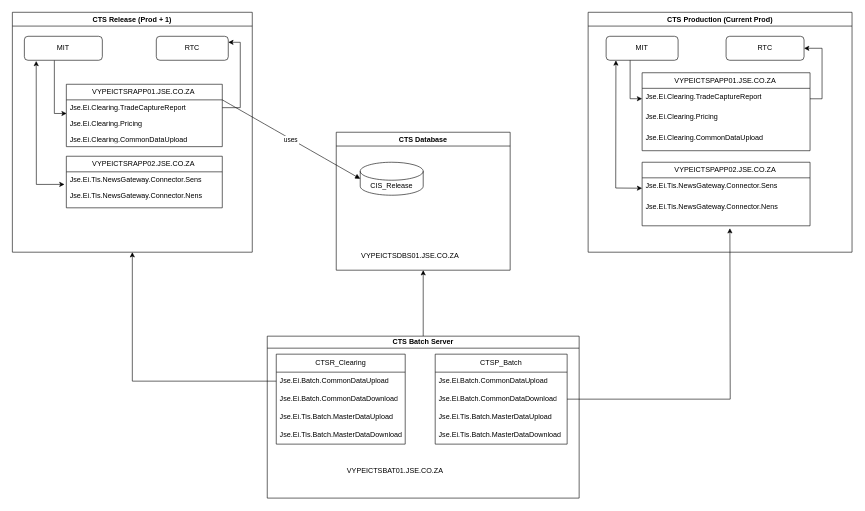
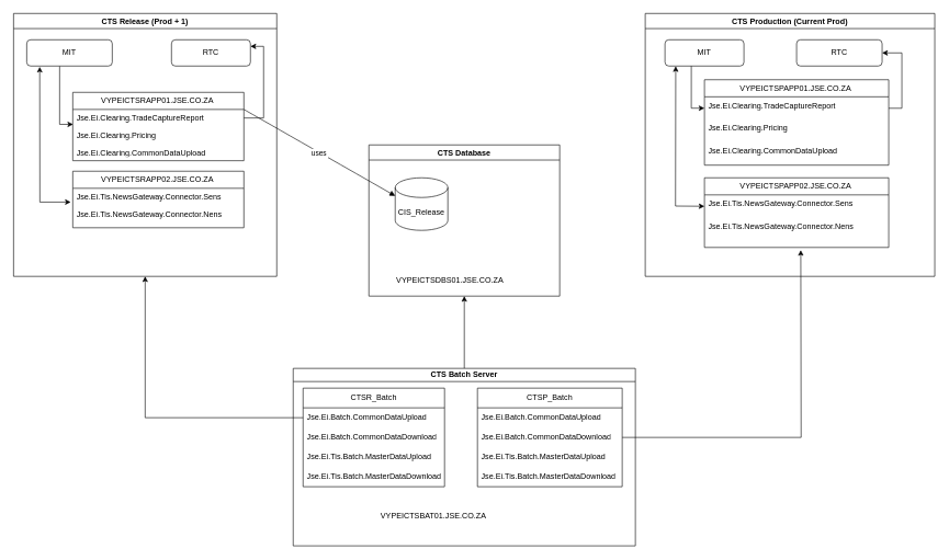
- <mxCell id="4" value="CIS_Release" style="shape=cylinder3;whiteSpace=wrap;html=1;boundedLbl=1;backgroundOutline=1;size=15;" parent="3" vertex="1"><mxGeometry x="40" y="50" width="105" height="55" as="geometry" /></mxCell>
+ <mxCell id="4" value="CIS_Release" style="shape=cylinder3;whiteSpace=wrap;html=1;boundedLbl=1;backgroundOutline=1;size=15;" parent="3" vertex="1"><mxGeometry x="40" y="50" width="80" height="80" as="geometry" /></mxCell>
- <mxCell id="21" value="CTSR_Clearing" style="swimlane;fontStyle=0;childLayout=stackLayout;horizontal=1;startSize=30;horizontalStack=0;resizeParent=1;resizeParentMax=0;resizeLast=0;collapsible=1;marginBottom=0;whiteSpace=wrap;html=1;" parent="20" vertex="1"><mxGeometry x="15" y="30" width="215" height="150" as="geometry" /></mxCell>
+ <mxCell id="21" value="CTSR_Batch" style="swimlane;fontStyle=0;childLayout=stackLayout;horizontal=1;startSize=30;horizontalStack=0;resizeParent=1;resizeParentMax=0;resizeLast=0;collapsible=1;marginBottom=0;whiteSpace=wrap;html=1;" parent="20" vertex="1"><mxGeometry x="15" y="30" width="215" height="150" as="geometry" /></mxCell>
